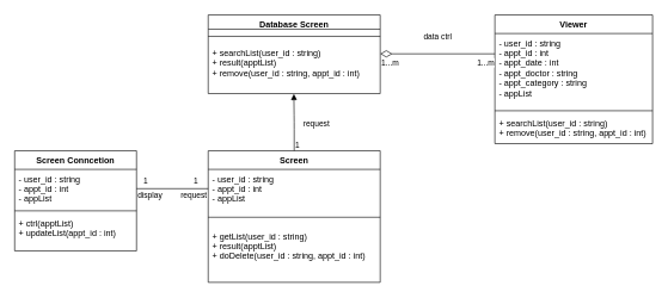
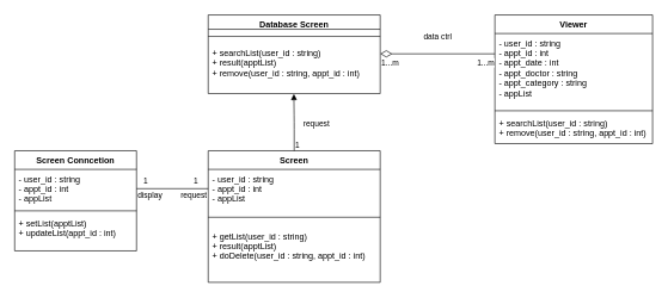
- <mxCell id="5" value="+ ctrl(apptList)&#10;+ updateList(appt_id : int)&#10;" style="text;strokeColor=none;fillColor=none;align=left;verticalAlign=top;spacingLeft=4;spacingRight=4;overflow=hidden;rotatable=0;points=[[0,0.5],[1,0.5]];portConstraint=eastwest;" vertex="1" parent="2"><mxGeometry y="88" width="170" height="52" as="geometry" /></mxCell>
+ <mxCell id="5" value="+ setList(apptList)&#10;+ updateList(appt_id : int)&#10;" style="text;strokeColor=none;fillColor=none;align=left;verticalAlign=top;spacingLeft=4;spacingRight=4;overflow=hidden;rotatable=0;points=[[0,0.5],[1,0.5]];portConstraint=eastwest;" vertex="1" parent="2"><mxGeometry y="88" width="170" height="52" as="geometry" /></mxCell>
